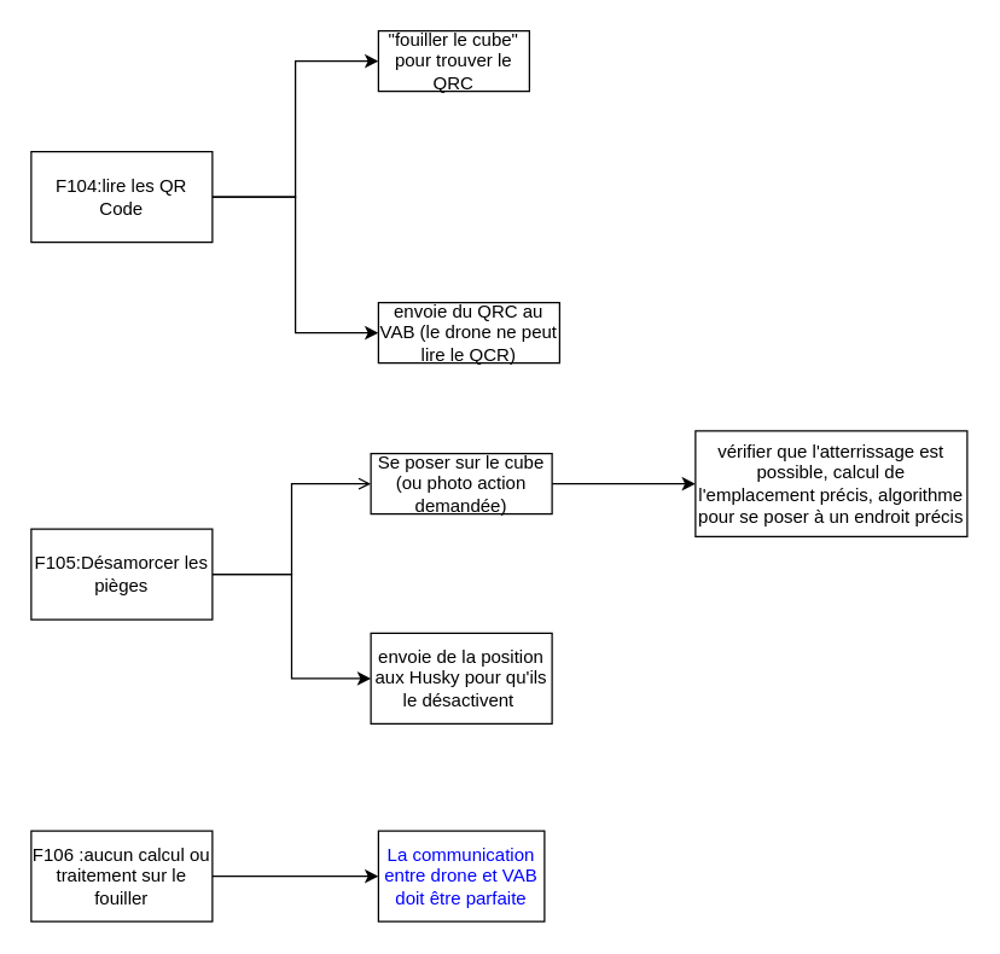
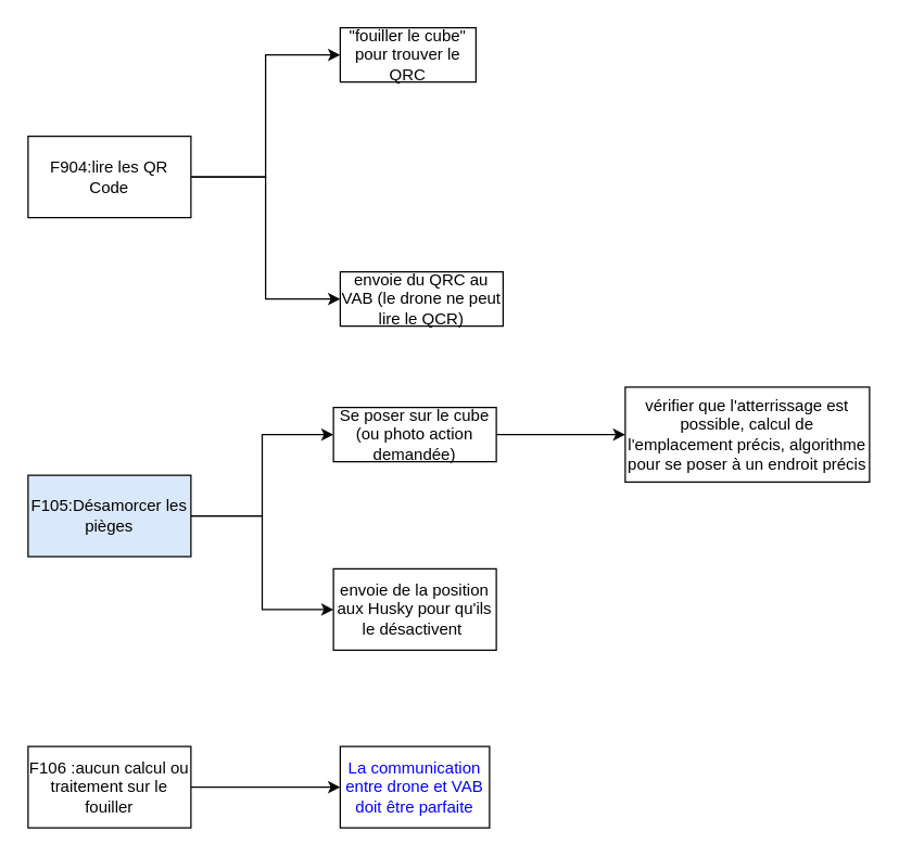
- <mxCell id="9" value="&lt;font color=&quot;#000000&quot;&gt;F104:lire les QR Code&lt;/font&gt;" style="rounded=0;whiteSpace=wrap;html=1;labelBackgroundColor=none;fontColor=#0000FF;strokeColor=#000000;fillColor=default;" parent="1" vertex="1"><mxGeometry x="20" y="100" width="120" height="60" as="geometry" /></mxCell>
+ <mxCell id="9" value="&lt;font color=&quot;#000000&quot;&gt;F904:lire les QR Code&lt;/font&gt;" style="rounded=0;whiteSpace=wrap;html=1;labelBackgroundColor=none;fontColor=#0000FF;strokeColor=#000000;fillColor=default;" parent="1" vertex="1"><mxGeometry x="20" y="100" width="120" height="60" as="geometry" /></mxCell>
- <mxCell id="2" style="edgeStyle=orthogonalEdgeStyle;rounded=0;orthogonalLoop=1;jettySize=auto;html=1;exitX=1;exitY=0.5;exitDx=0;exitDy=0;entryX=0;entryY=0.5;entryDx=0;entryDy=0;fontColor=#000000;endArrow=open;" parent="1" source="4" target="13" edge="1"><mxGeometry relative="1" as="geometry" /></mxCell>
+ <mxCell id="2" style="edgeStyle=orthogonalEdgeStyle;rounded=0;orthogonalLoop=1;jettySize=auto;html=1;exitX=1;exitY=0.5;exitDx=0;exitDy=0;entryX=0;entryY=0.5;entryDx=0;entryDy=0;fontColor=#000000;" parent="1" source="4" target="13" edge="1"><mxGeometry relative="1" as="geometry" /></mxCell>
- <mxCell id="4" value="F105:Désamorcer les pièges" style="rounded=0;whiteSpace=wrap;html=1;" parent="1" vertex="1"><mxGeometry x="20" y="350" width="120" height="60" as="geometry" /></mxCell>
+ <mxCell id="4" value="F105:Désamorcer les pièges" style="rounded=0;whiteSpace=wrap;html=1;fillColor=#dae8fc;" parent="1" vertex="1"><mxGeometry x="20" y="350" width="120" height="60" as="geometry" /></mxCell>
